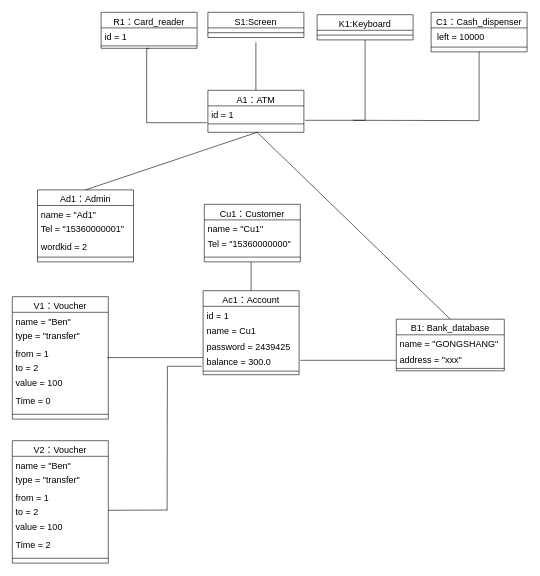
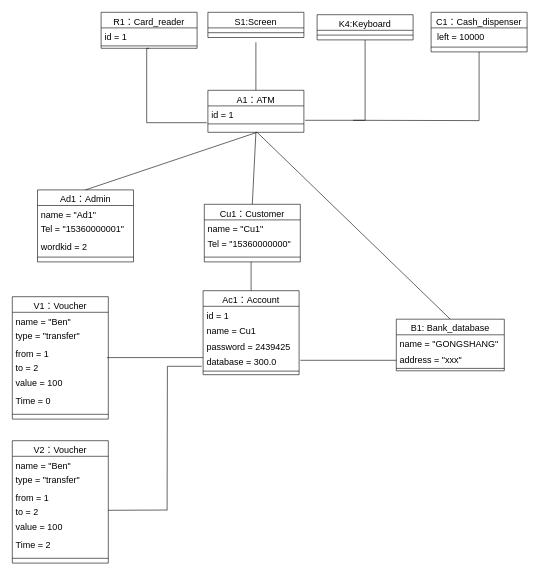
- <mxCell id="10" value="K1:Keyboard" style="swimlane;fontStyle=0;align=center;verticalAlign=top;childLayout=stackLayout;horizontal=1;startSize=26;horizontalStack=0;resizeParent=1;resizeLast=0;collapsible=1;marginBottom=0;rounded=0;shadow=0;strokeWidth=1;fontSize=15;" vertex="1" parent="1"><mxGeometry x="528" y="24" width="160" height="42" as="geometry"><mxRectangle x="550" y="140" width="160" height="26" as="alternateBounds" /></mxGeometry></mxCell>
+ <mxCell id="10" value="K4:Keyboard" style="swimlane;fontStyle=0;align=center;verticalAlign=top;childLayout=stackLayout;horizontal=1;startSize=26;horizontalStack=0;resizeParent=1;resizeLast=0;collapsible=1;marginBottom=0;rounded=0;shadow=0;strokeWidth=1;fontSize=15;" vertex="1" parent="1"><mxGeometry x="528" y="24" width="160" height="42" as="geometry"><mxRectangle x="550" y="140" width="160" height="26" as="alternateBounds" /></mxGeometry></mxCell>
+ <mxCell id="49" value="" style="endArrow=none;endFill=0;endSize=12;html=1;rounded=0;fontSize=15;entryX=0.5;entryY=1;entryDx=0;entryDy=0;exitX=0.5;exitY=0;exitDx=0;exitDy=0;" edge="1" parent="1" source="45" target="12"><mxGeometry width="160" relative="1" as="geometry"><mxPoint x="426" y="400" as="sourcePoint" /><mxPoint x="425.29" y="270" as="targetPoint" /></mxGeometry></mxCell>
- <mxCell id="28" value="balance = 300.0" style="text;align=left;verticalAlign=top;spacingLeft=4;spacingRight=4;overflow=hidden;rotatable=0;points=[[0,0.5],[1,0.5]];portConstraint=eastwest;rounded=0;shadow=0;html=0;fontStyle=0;fontSize=15;" vertex="1" parent="24"><mxGeometry y="104" width="160" height="26" as="geometry" /></mxCell>
+ <mxCell id="28" value="database = 300.0" style="text;align=left;verticalAlign=top;spacingLeft=4;spacingRight=4;overflow=hidden;rotatable=0;points=[[0,0.5],[1,0.5]];portConstraint=eastwest;rounded=0;shadow=0;html=0;fontStyle=0;fontSize=15;" vertex="1" parent="24"><mxGeometry y="104" width="160" height="26" as="geometry" /></mxCell>
